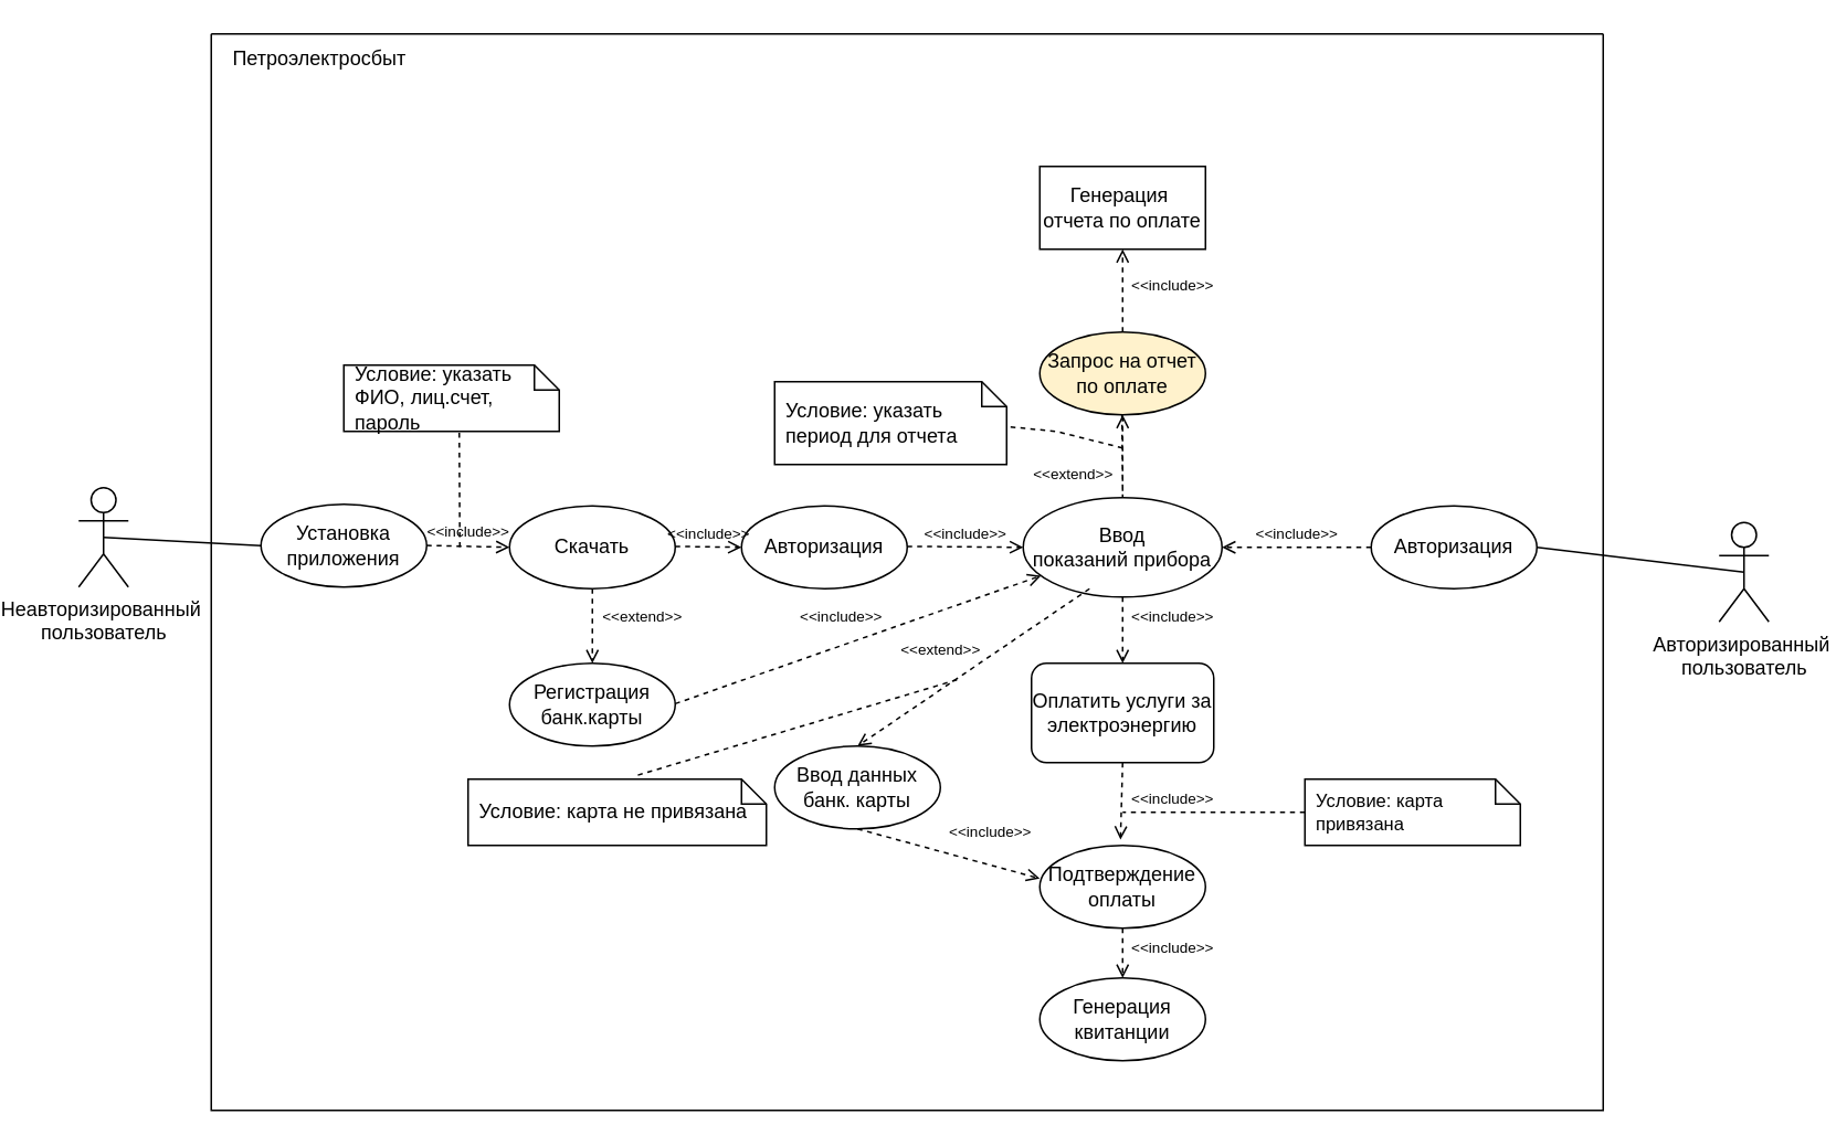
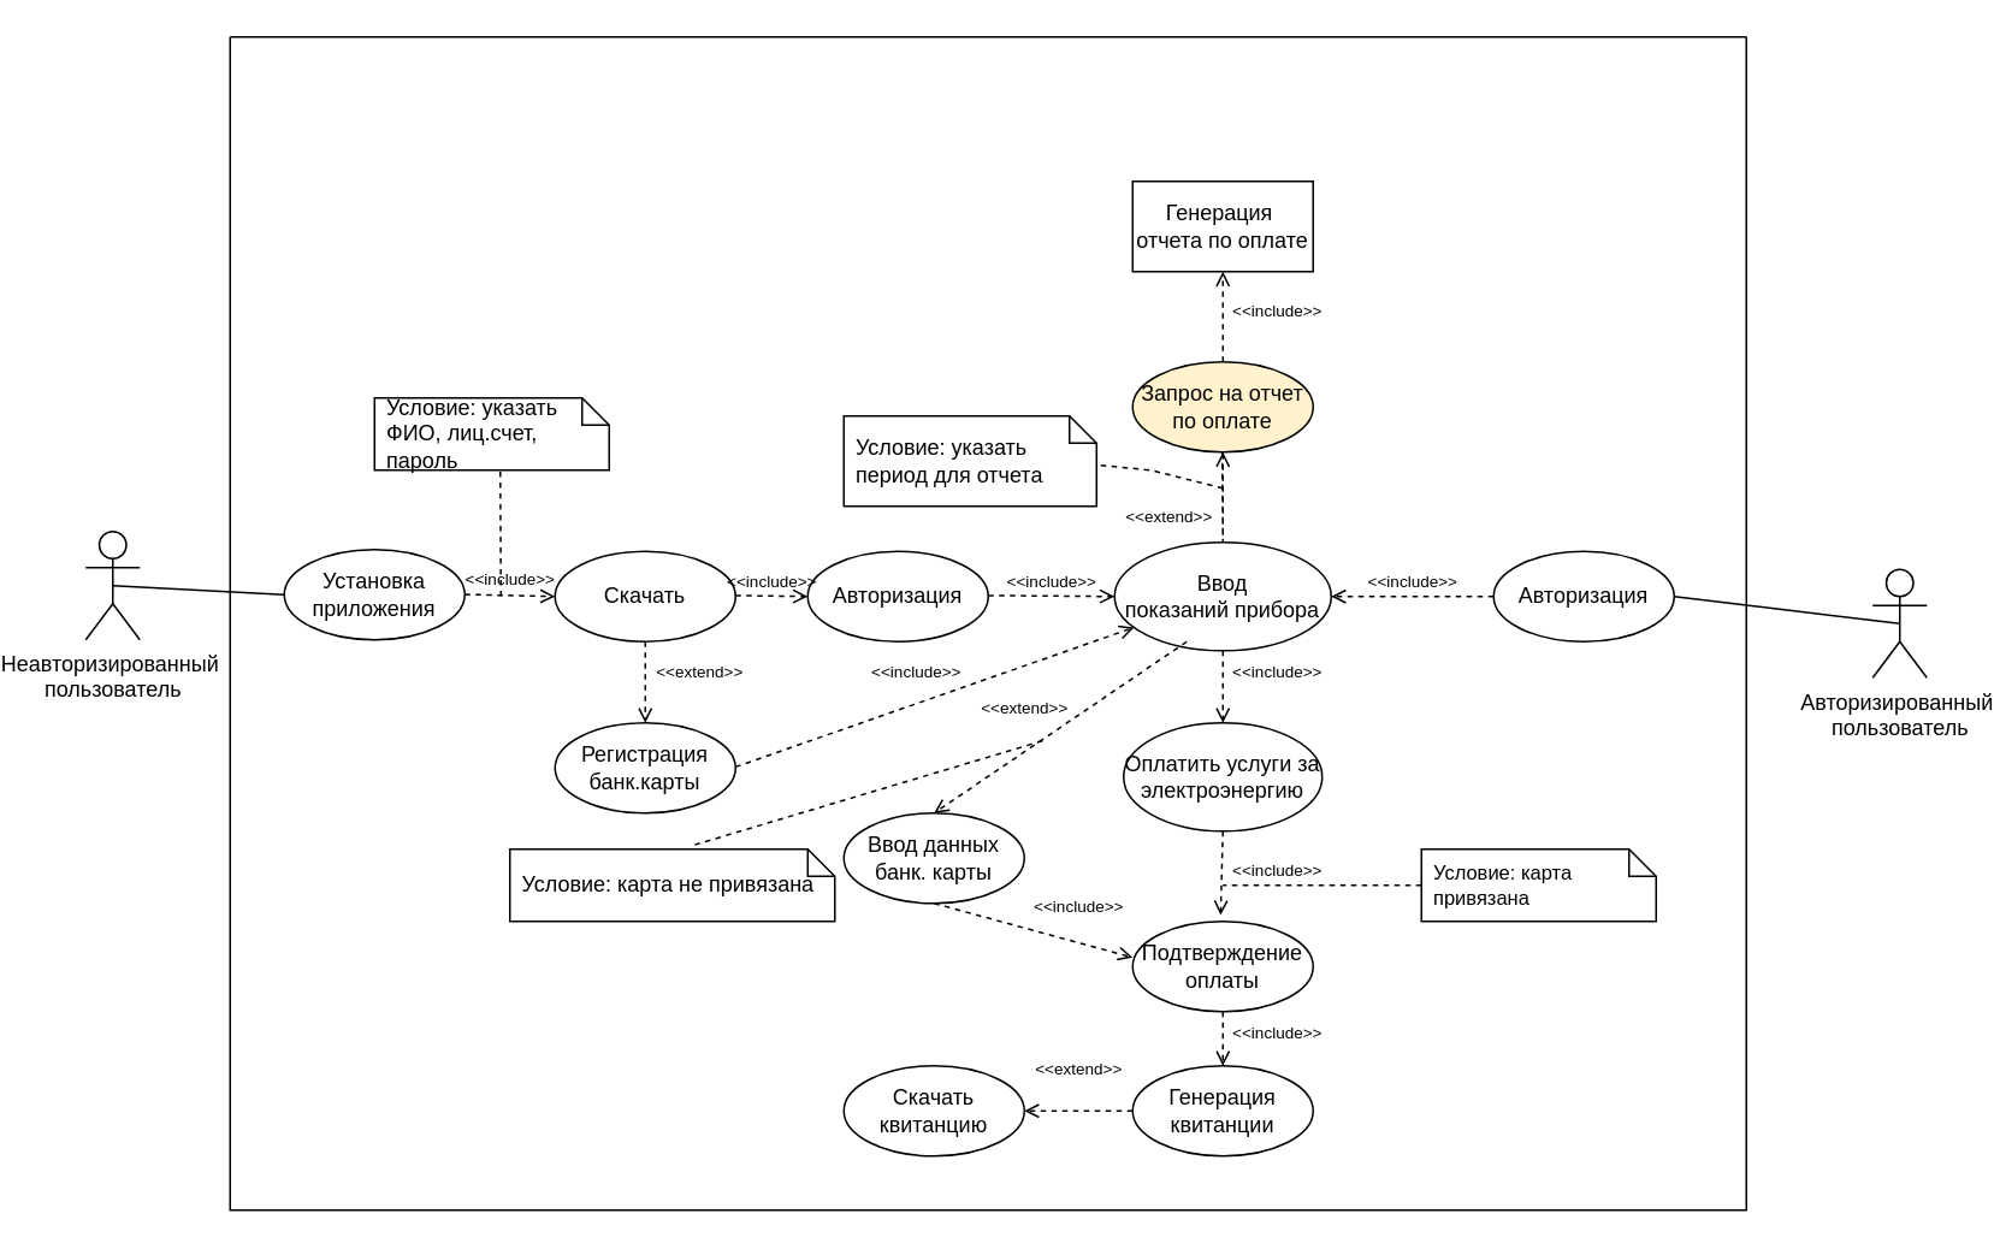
- <mxCell id="3" value="Петроэлектросбыт" style="text;html=1;align=center;verticalAlign=middle;resizable=0;points=[];autosize=1;strokeColor=none;fillColor=none;" vertex="1" parent="2"><mxGeometry width="130" height="30" as="geometry" /></mxCell>
- <mxCell id="15" value="Оплатить услуги за электроэнергию" style="whiteSpace=wrap;html=1;glass=0;rounded=1;" vertex="1" parent="2"><mxGeometry x="495" y="380" width="110" height="60" as="geometry" /></mxCell>
+ <mxCell id="15" value="Оплатить услуги за электроэнергию" style="ellipse;whiteSpace=wrap;html=1;glass=0;" vertex="1" parent="2"><mxGeometry x="495" y="380" width="110" height="60" as="geometry" /></mxCell>
+ <mxCell id="12" value="Скачать квитанцию" style="ellipse;whiteSpace=wrap;html=1;glass=0;" vertex="1" parent="2"><mxGeometry x="340" y="570" width="100" height="50" as="geometry" /></mxCell>
+ <mxCell id="30" value="&amp;lt;&amp;lt;extend&amp;gt;&amp;gt;" style="html=1;verticalAlign=bottom;labelBackgroundColor=none;endArrow=open;endFill=0;dashed=1;rounded=0;fontSize=9;entryX=1;entryY=0.5;entryDx=0;entryDy=0;exitX=0;exitY=0.5;exitDx=0;exitDy=0;" edge="1" parent="2" source="13" target="12"><mxGeometry y="-15" width="160" relative="1" as="geometry"><mxPoint x="495" y="600" as="sourcePoint" /><mxPoint x="495" y="645" as="targetPoint" /><mxPoint as="offset" /></mxGeometry></mxCell>
